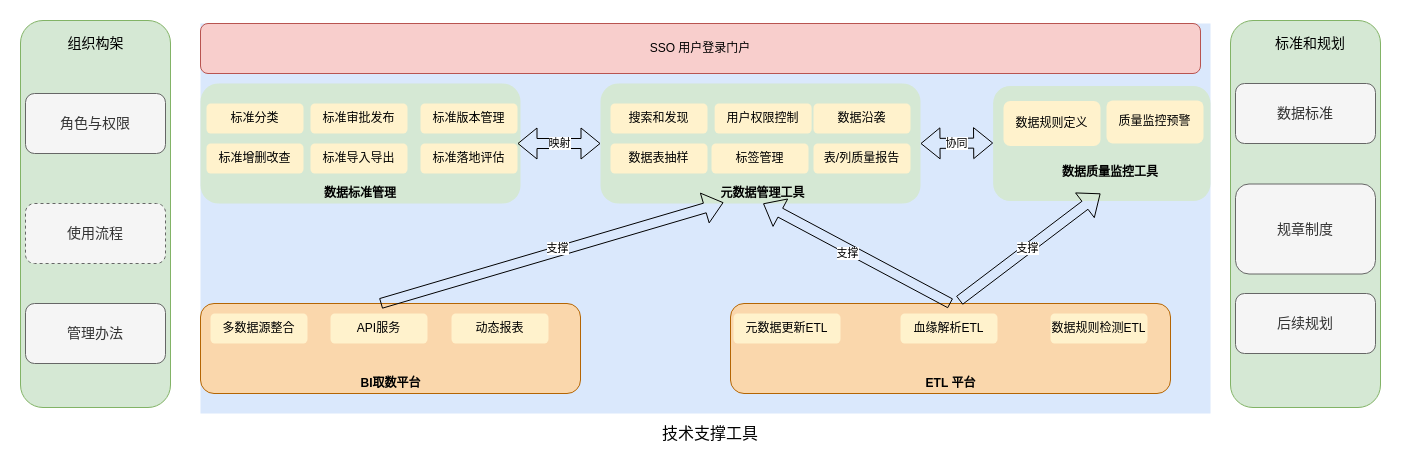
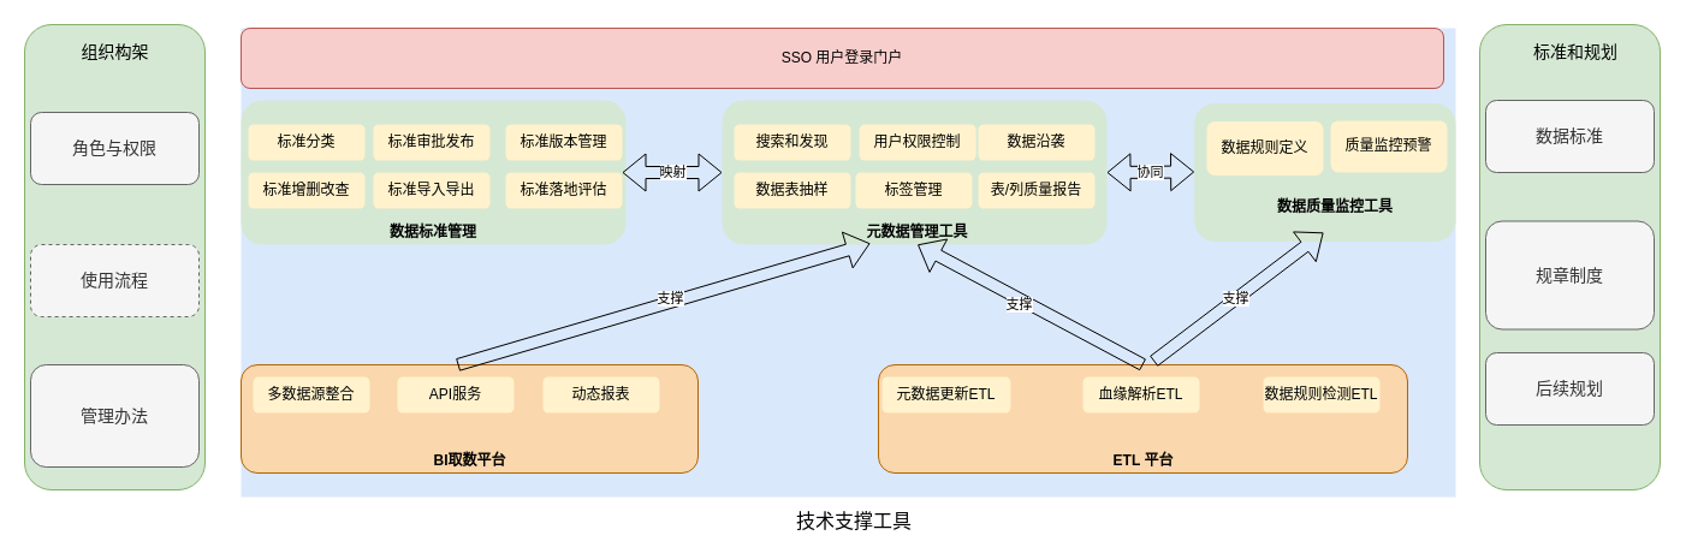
- <mxCell id="54" value="&lt;span style=&quot;font-size: 14px&quot;&gt;管理办法&lt;/span&gt;" style="rounded=1;whiteSpace=wrap;html=1;fillColor=#f5f5f5;strokeColor=#666666;fontColor=#333333;" vertex="1" parent="1"><mxGeometry x="25" y="303" width="140" height="60" as="geometry" /></mxCell>
+ <mxCell id="54" value="&lt;span style=&quot;font-size: 14px&quot;&gt;管理办法&lt;/span&gt;" style="rounded=1;whiteSpace=wrap;html=1;fillColor=#f5f5f5;strokeColor=#666666;fontColor=#333333;" vertex="1" parent="1"><mxGeometry x="25" y="303" width="140" height="85" as="geometry" /></mxCell>
